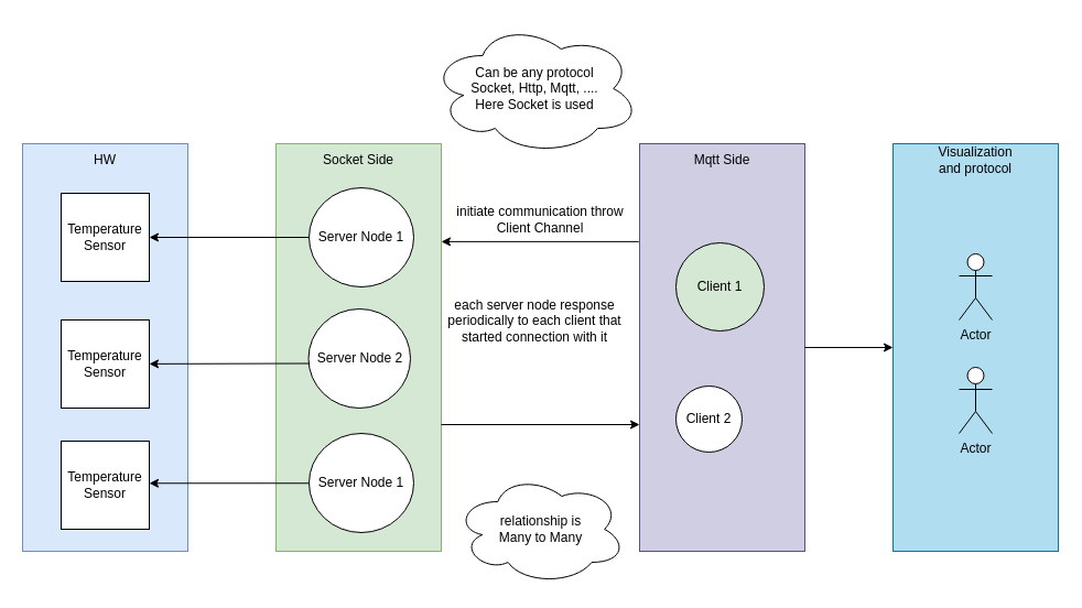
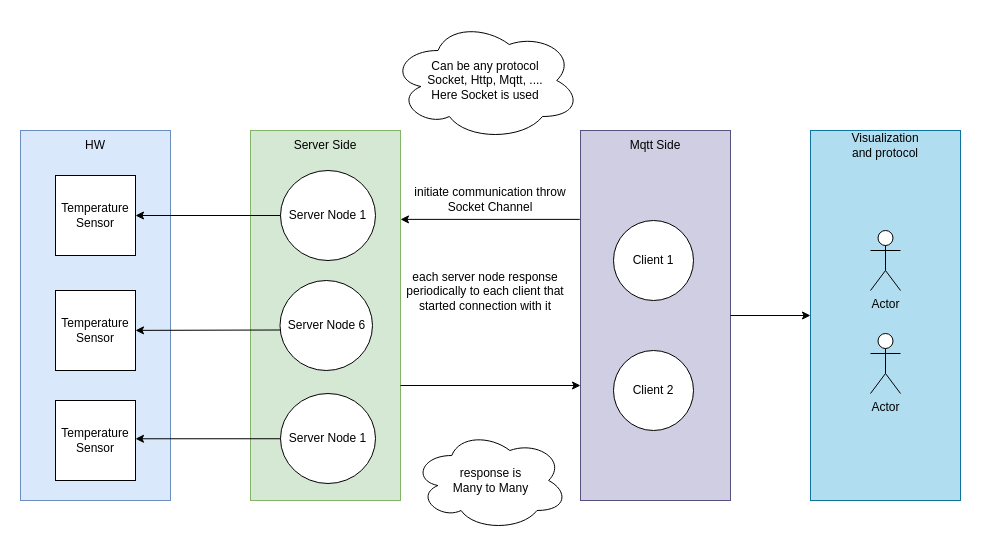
- <mxCell id="5" value="Socket Side" style="text;html=1;strokeColor=none;fillColor=none;align=center;verticalAlign=middle;whiteSpace=wrap;rounded=0;" vertex="1" parent="1"><mxGeometry x="280" y="130" width="90" height="30" as="geometry" /></mxCell>
+ <mxCell id="5" value="Server Side" style="text;html=1;strokeColor=none;fillColor=none;align=center;verticalAlign=middle;whiteSpace=wrap;rounded=0;" vertex="1" parent="1"><mxGeometry x="280" y="130" width="90" height="30" as="geometry" /></mxCell>
- <mxCell id="8" value="initiate communication throw Client Channel" style="text;html=1;strokeColor=none;fillColor=none;align=center;verticalAlign=middle;whiteSpace=wrap;rounded=0;" vertex="1" parent="1"><mxGeometry x="410" y="184" width="160" height="30" as="geometry" /></mxCell>
+ <mxCell id="8" value="initiate communication throw Socket Channel" style="text;html=1;strokeColor=none;fillColor=none;align=center;verticalAlign=middle;whiteSpace=wrap;rounded=0;" vertex="1" parent="1"><mxGeometry x="410" y="184" width="160" height="30" as="geometry" /></mxCell>
- <mxCell id="27" value="Client 1" style="ellipse;whiteSpace=wrap;html=1;aspect=fixed;fillColor=#d5e8d4;" vertex="1" parent="1"><mxGeometry x="613" y="220" width="80" height="80" as="geometry" /></mxCell>
+ <mxCell id="27" value="Client 1" style="ellipse;whiteSpace=wrap;html=1;aspect=fixed;" vertex="1" parent="1"><mxGeometry x="613" y="220" width="80" height="80" as="geometry" /></mxCell>
- <mxCell id="10" value="Server Node 2" style="ellipse;whiteSpace=wrap;html=1;" vertex="1" parent="1"><mxGeometry x="279.5" y="280" width="92.5" height="90" as="geometry" /></mxCell>
+ <mxCell id="10" value="Server Node 6" style="ellipse;whiteSpace=wrap;html=1;" vertex="1" parent="1"><mxGeometry x="279.5" y="280" width="92.5" height="90" as="geometry" /></mxCell>
- <mxCell id="28" value="Client 2" style="ellipse;whiteSpace=wrap;html=1;aspect=fixed;" vertex="1" parent="1"><mxGeometry x="613" y="350" width="60" height="60" as="geometry" /></mxCell>
+ <mxCell id="28" value="Client 2" style="ellipse;whiteSpace=wrap;html=1;aspect=fixed;" vertex="1" parent="1"><mxGeometry x="613" y="350" width="80" height="80" as="geometry" /></mxCell>
- <mxCell id="29" value="relationship is &lt;br&gt;Many to Many" style="ellipse;shape=cloud;whiteSpace=wrap;html=1;" vertex="1" parent="1"><mxGeometry x="412.5" y="430" width="155" height="100" as="geometry" /></mxCell>
+ <mxCell id="29" value="response is &lt;br&gt;Many to Many" style="ellipse;shape=cloud;whiteSpace=wrap;html=1;" vertex="1" parent="1"><mxGeometry x="412.5" y="430" width="155" height="100" as="geometry" /></mxCell>
